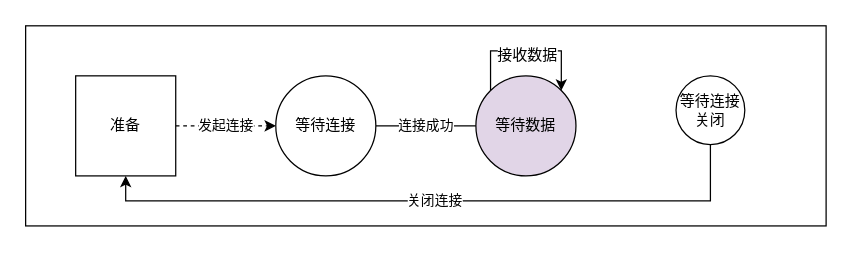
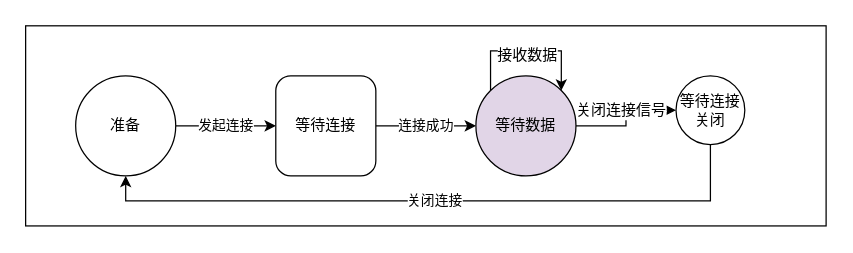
+ <mxCell id="7" style="edgeStyle=orthogonalEdgeStyle;rounded=0;orthogonalLoop=1;jettySize=auto;html=1;exitX=1;exitY=0.5;exitDx=0;exitDy=0;entryX=0;entryY=0.5;entryDx=0;entryDy=0;" edge="1" parent="1" source="9" target="11"><mxGeometry relative="1" as="geometry" /></mxCell>
+ <mxCell id="8" value="关闭连接信号" style="text;html=1;align=center;verticalAlign=middle;resizable=0;points=[];labelBackgroundColor=#ffffff;" vertex="1" connectable="0" parent="7"><mxGeometry x="0.25" y="-1" relative="1" as="geometry"><mxPoint x="-10" y="-1" as="offset" /></mxGeometry></mxCell>
- <mxCell id="4" value="准备" style="whiteSpace=wrap;html=1;aspect=fixed;rounded=0;" vertex="1" parent="1"><mxGeometry x="60" y="60" width="80" height="80" as="geometry" /></mxCell>
+ <mxCell id="4" value="准备" style="ellipse;whiteSpace=wrap;html=1;aspect=fixed;" vertex="1" parent="1"><mxGeometry x="60" y="60" width="80" height="80" as="geometry" /></mxCell>
- <mxCell id="3" value="发起连接" style="edgeStyle=orthogonalEdgeStyle;rounded=0;orthogonalLoop=1;jettySize=auto;html=1;exitX=1;exitY=0.5;exitDx=0;exitDy=0;entryX=0;entryY=0.5;entryDx=0;entryDy=0;dashed=1;" edge="1" parent="1" source="4" target="6"><mxGeometry relative="1" as="geometry" /></mxCell>
+ <mxCell id="3" value="发起连接" style="edgeStyle=orthogonalEdgeStyle;rounded=0;orthogonalLoop=1;jettySize=auto;html=1;exitX=1;exitY=0.5;exitDx=0;exitDy=0;entryX=0;entryY=0.5;entryDx=0;entryDy=0;" edge="1" parent="1" source="4" target="6"><mxGeometry relative="1" as="geometry" /></mxCell>
- <mxCell id="6" value="等待连接" style="ellipse;whiteSpace=wrap;html=1;aspect=fixed;" vertex="1" parent="1"><mxGeometry x="220" y="60" width="80" height="80" as="geometry" /></mxCell>
+ <mxCell id="6" value="等待连接" style="whiteSpace=wrap;html=1;aspect=fixed;rounded=1;" vertex="1" parent="1"><mxGeometry x="220" y="60" width="80" height="80" as="geometry" /></mxCell>
- <mxCell id="5" value="连接成功" style="edgeStyle=orthogonalEdgeStyle;rounded=0;orthogonalLoop=1;jettySize=auto;html=1;exitX=1;exitY=0.5;exitDx=0;exitDy=0;entryX=0;entryY=0.5;entryDx=0;entryDy=0;endArrow=none;" edge="1" parent="1" source="6" target="9"><mxGeometry relative="1" as="geometry" /></mxCell>
+ <mxCell id="5" value="连接成功" style="edgeStyle=orthogonalEdgeStyle;rounded=0;orthogonalLoop=1;jettySize=auto;html=1;exitX=1;exitY=0.5;exitDx=0;exitDy=0;entryX=0;entryY=0.5;entryDx=0;entryDy=0;" edge="1" parent="1" source="6" target="9"><mxGeometry relative="1" as="geometry" /></mxCell>
